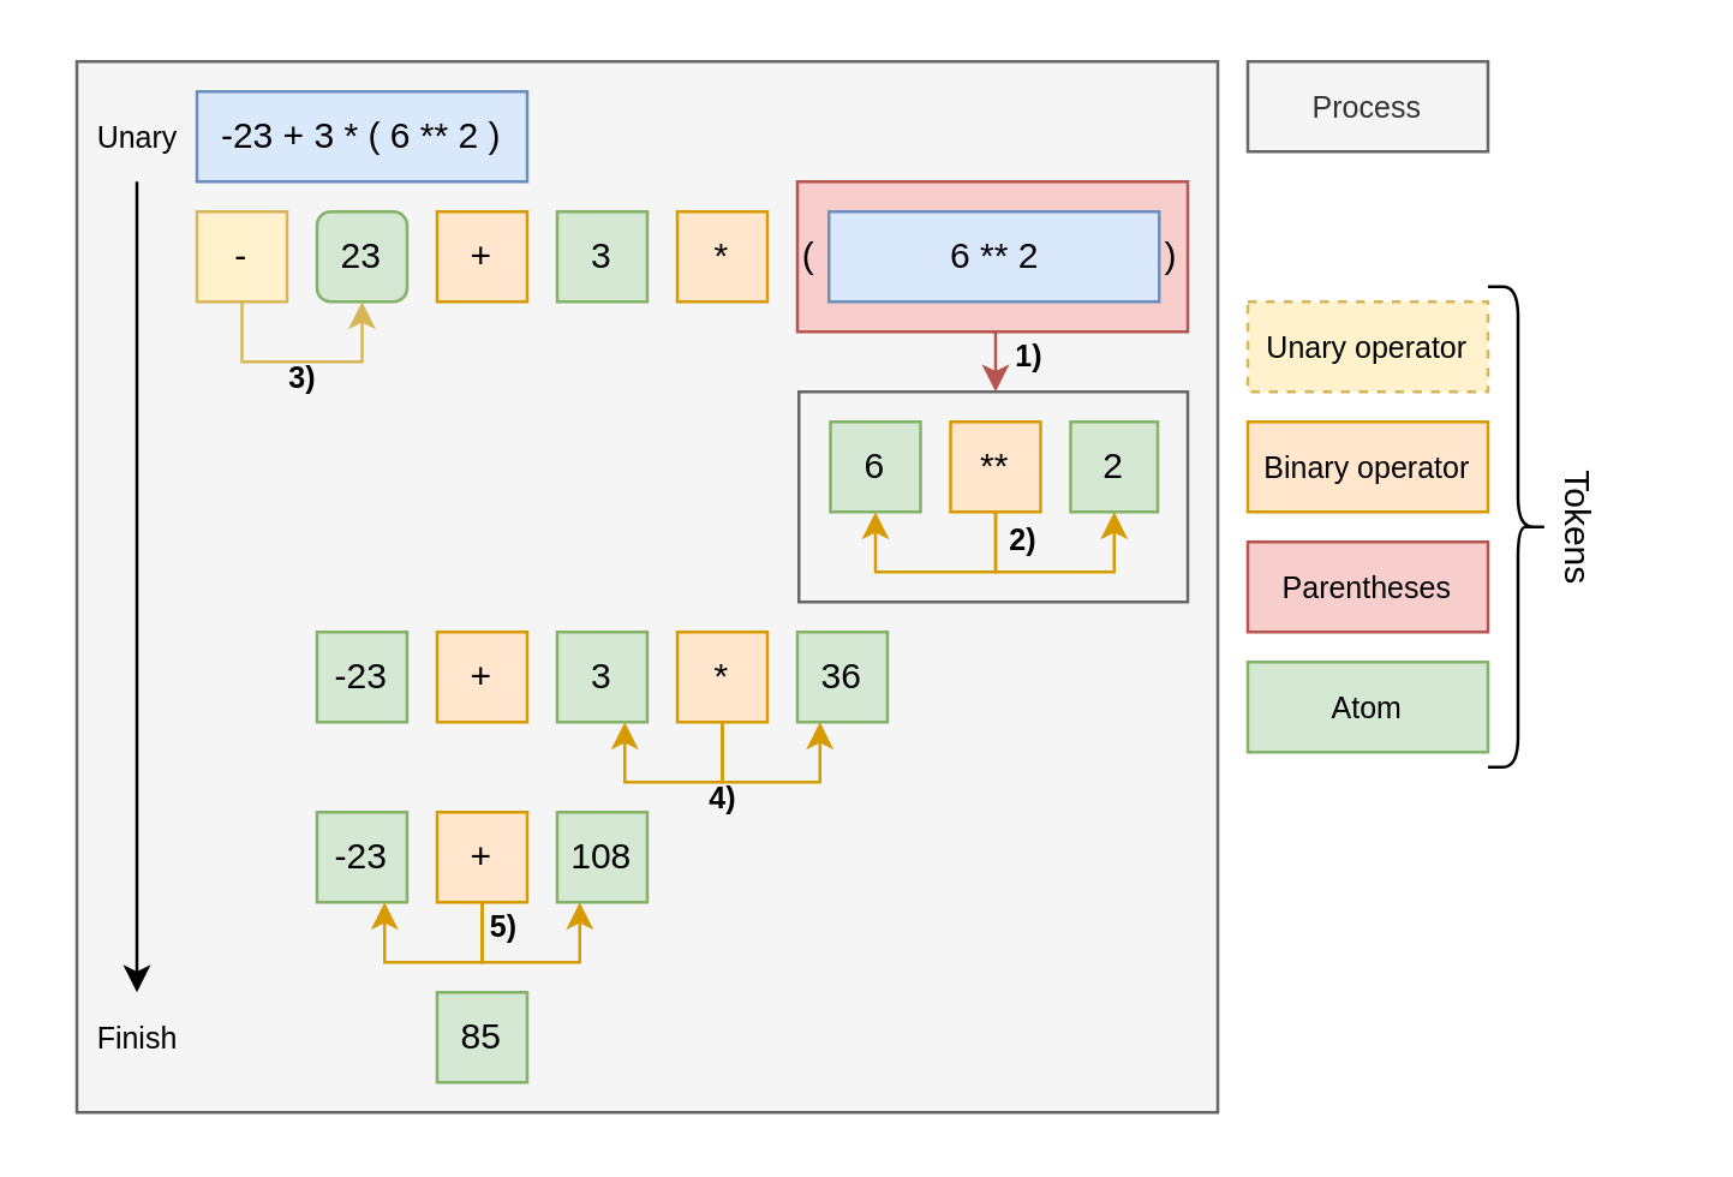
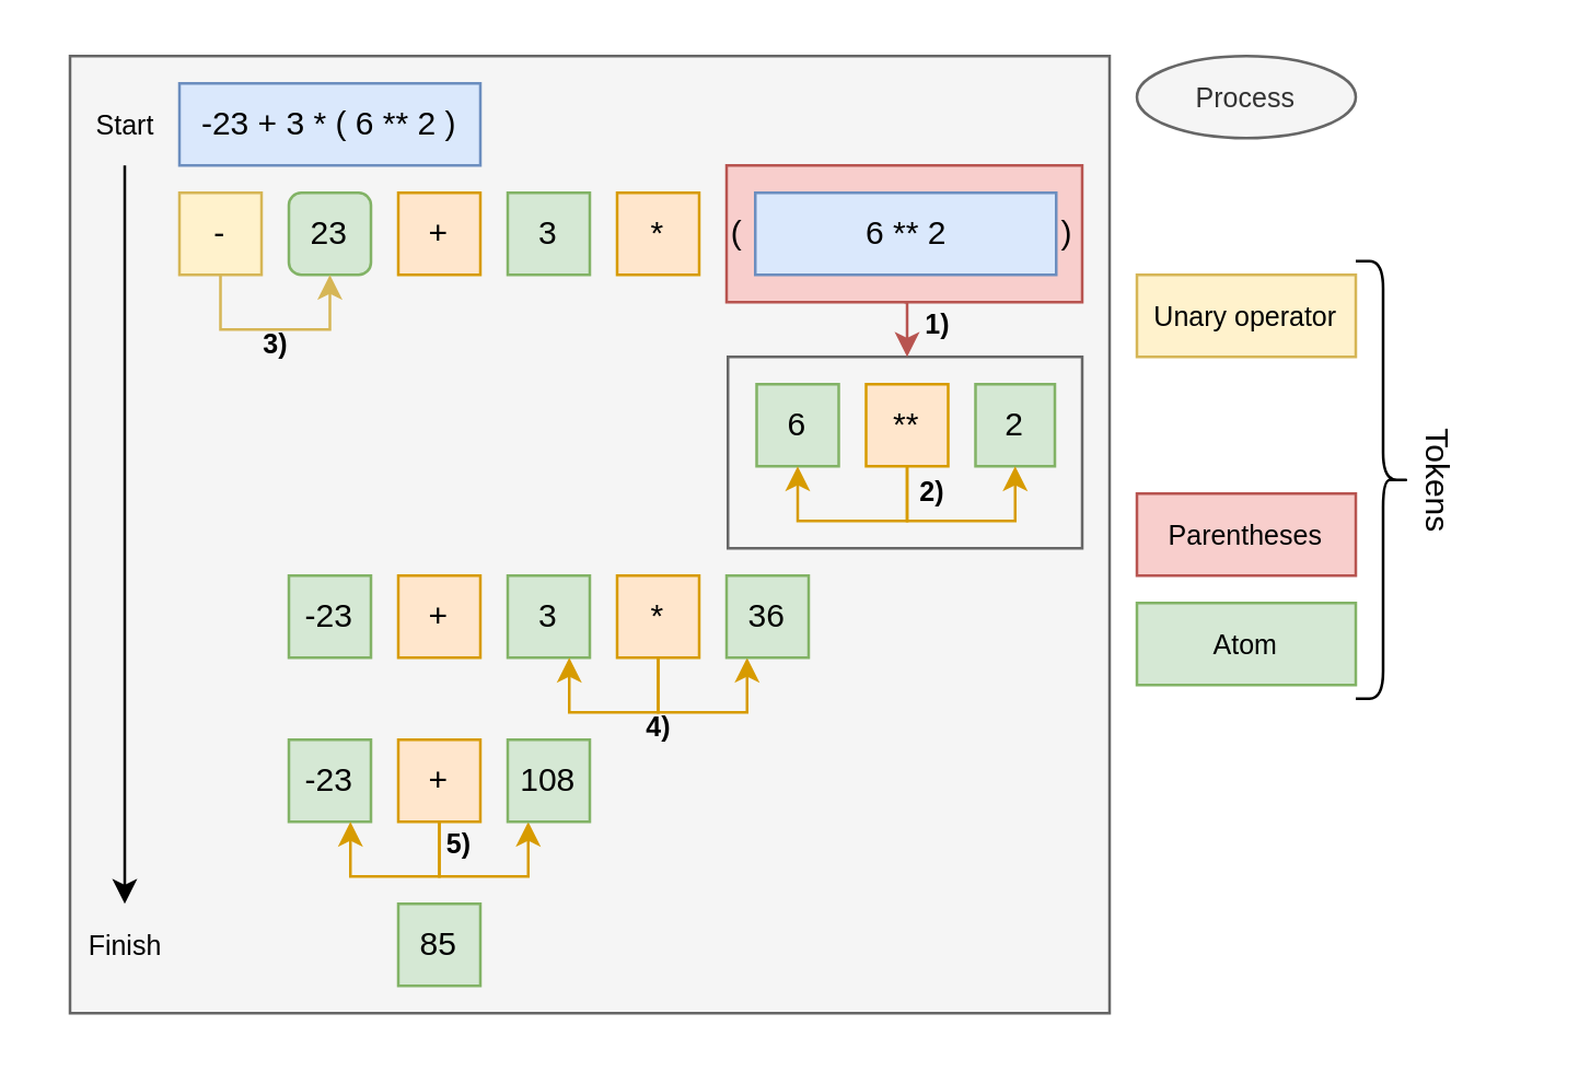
- <mxCell id="41" value="Process" style="rounded=0;whiteSpace=wrap;html=1;fillColor=#f5f5f5;strokeColor=#666666;fontColor=#333333;fontSize=10;verticalAlign=middle;" parent="1" vertex="1"><mxGeometry x="415" y="20" width="80" height="30" as="geometry" /></mxCell>
+ <mxCell id="41" value="Process" style="ellipse;whiteSpace=wrap;html=1;fillColor=#f5f5f5;strokeColor=#666666;fontColor=#333333;fontSize=10;verticalAlign=middle;" parent="1" vertex="1"><mxGeometry x="415" y="20" width="80" height="30" as="geometry" /></mxCell>
- <mxCell id="43" value="Unary" style="text;html=1;align=center;verticalAlign=middle;resizable=0;points=[];autosize=1;strokeColor=none;fillColor=none;fontSize=10;" parent="1" vertex="1"><mxGeometry x="25" y="30" width="40" height="30" as="geometry" /></mxCell>
+ <mxCell id="43" value="Start" style="text;html=1;align=center;verticalAlign=middle;resizable=0;points=[];autosize=1;strokeColor=none;fillColor=none;fontSize=10;" parent="1" vertex="1"><mxGeometry x="25" y="30" width="40" height="30" as="geometry" /></mxCell>
- <mxCell id="10" value="Unary operator" style="rounded=0;whiteSpace=wrap;html=1;fillColor=#fff2cc;strokeColor=#d6b656;fontSize=10;dashed=1;" parent="1" vertex="1"><mxGeometry x="415" y="100" width="80" height="30" as="geometry" /></mxCell>
+ <mxCell id="10" value="Unary operator" style="rounded=0;whiteSpace=wrap;html=1;fillColor=#fff2cc;strokeColor=#d6b656;fontSize=10;" parent="1" vertex="1"><mxGeometry x="415" y="100" width="80" height="30" as="geometry" /></mxCell>
- <mxCell id="11" value="Binary operator" style="rounded=0;whiteSpace=wrap;html=1;fillColor=#ffe6cc;strokeColor=#d79b00;fontSize=10;" parent="1" vertex="1"><mxGeometry x="415" y="140" width="80" height="30" as="geometry" /></mxCell>
